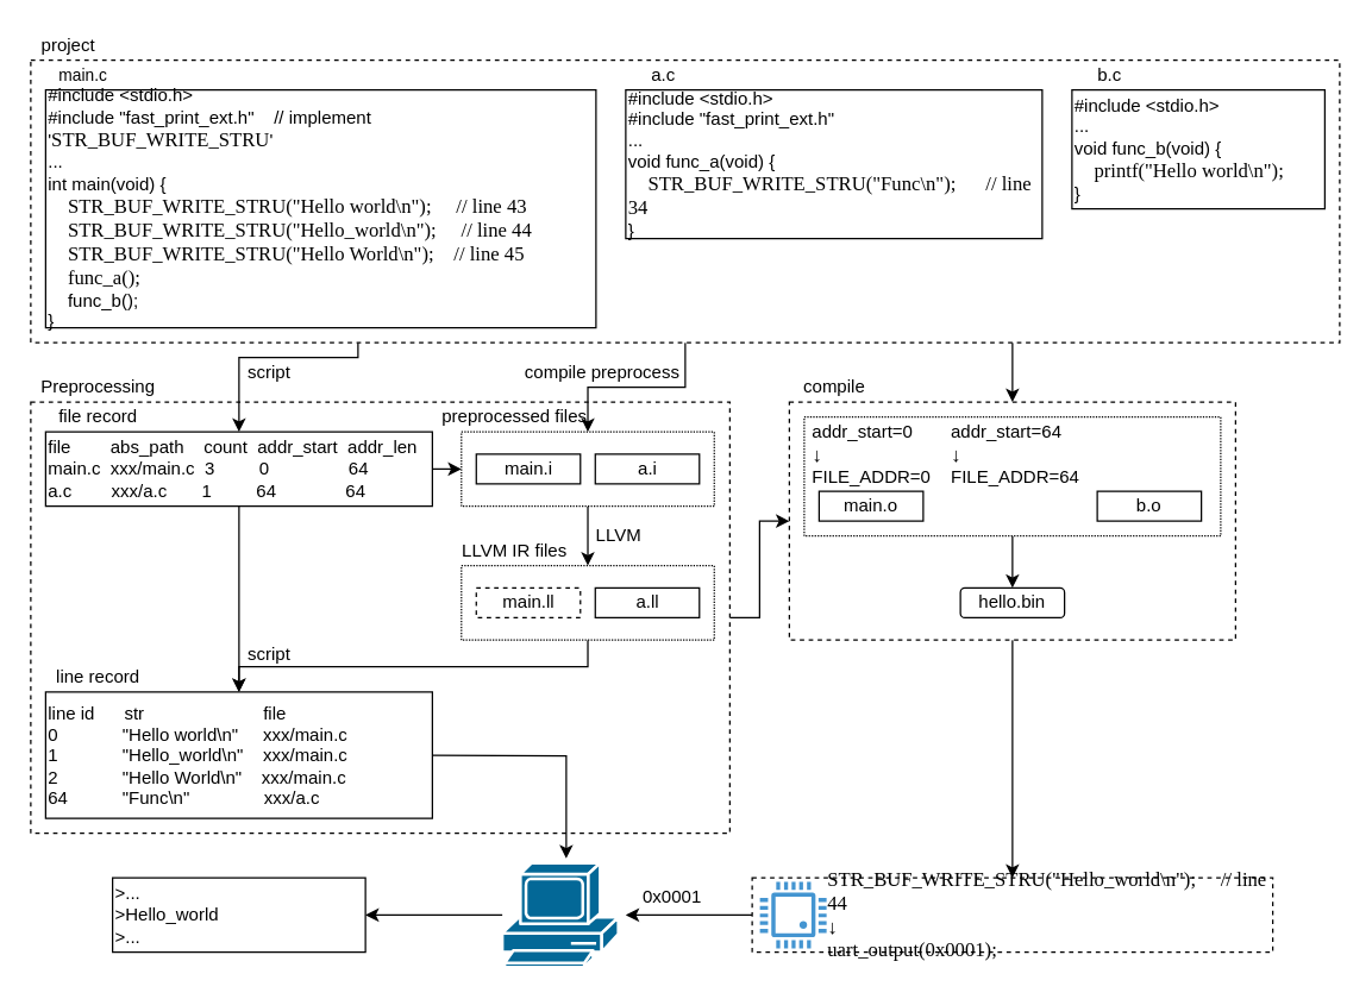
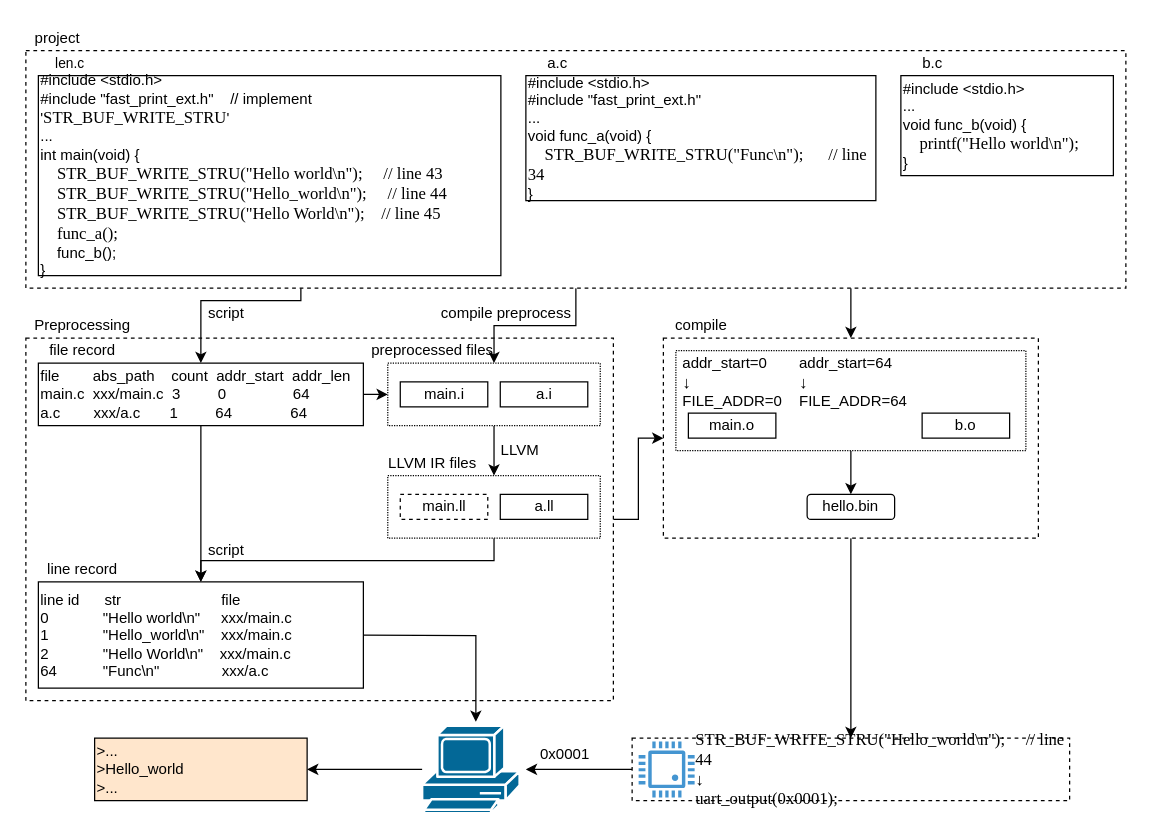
- <mxCell id="13" value="&lt;font style=&quot;font-size: 11px&quot;&gt;main.c&lt;/font&gt;" style="text;html=1;align=center;verticalAlign=middle;resizable=0;points=[];autosize=1;" parent="1" vertex="1"><mxGeometry x="30" y="40" width="50" height="20" as="geometry" /></mxCell>
+ <mxCell id="13" value="&lt;font style=&quot;font-size: 11px&quot;&gt;len.c&lt;/font&gt;" style="text;html=1;align=center;verticalAlign=middle;resizable=0;points=[];autosize=1;" parent="1" vertex="1"><mxGeometry x="30" y="40" width="50" height="20" as="geometry" /></mxCell>
- <mxCell id="55" value="&lt;div&gt;&lt;span&gt;&amp;gt;...&lt;/span&gt;&lt;/div&gt;&lt;div&gt;&lt;span&gt;&amp;gt;Hello_world&lt;/span&gt;&lt;br&gt;&lt;/div&gt;&lt;div&gt;&lt;span&gt;&amp;gt;...&lt;/span&gt;&lt;/div&gt;" style="rounded=0;whiteSpace=wrap;html=1;align=left;" parent="1" vertex="1"><mxGeometry x="75" y="590" width="170" height="50" as="geometry" /></mxCell>
+ <mxCell id="55" value="&lt;div&gt;&lt;span&gt;&amp;gt;...&lt;/span&gt;&lt;/div&gt;&lt;div&gt;&lt;span&gt;&amp;gt;Hello_world&lt;/span&gt;&lt;br&gt;&lt;/div&gt;&lt;div&gt;&lt;span&gt;&amp;gt;...&lt;/span&gt;&lt;/div&gt;" style="rounded=0;whiteSpace=wrap;html=1;align=left;fillColor=#ffe6cc;" parent="1" vertex="1"><mxGeometry x="75" y="590" width="170" height="50" as="geometry" /></mxCell>
